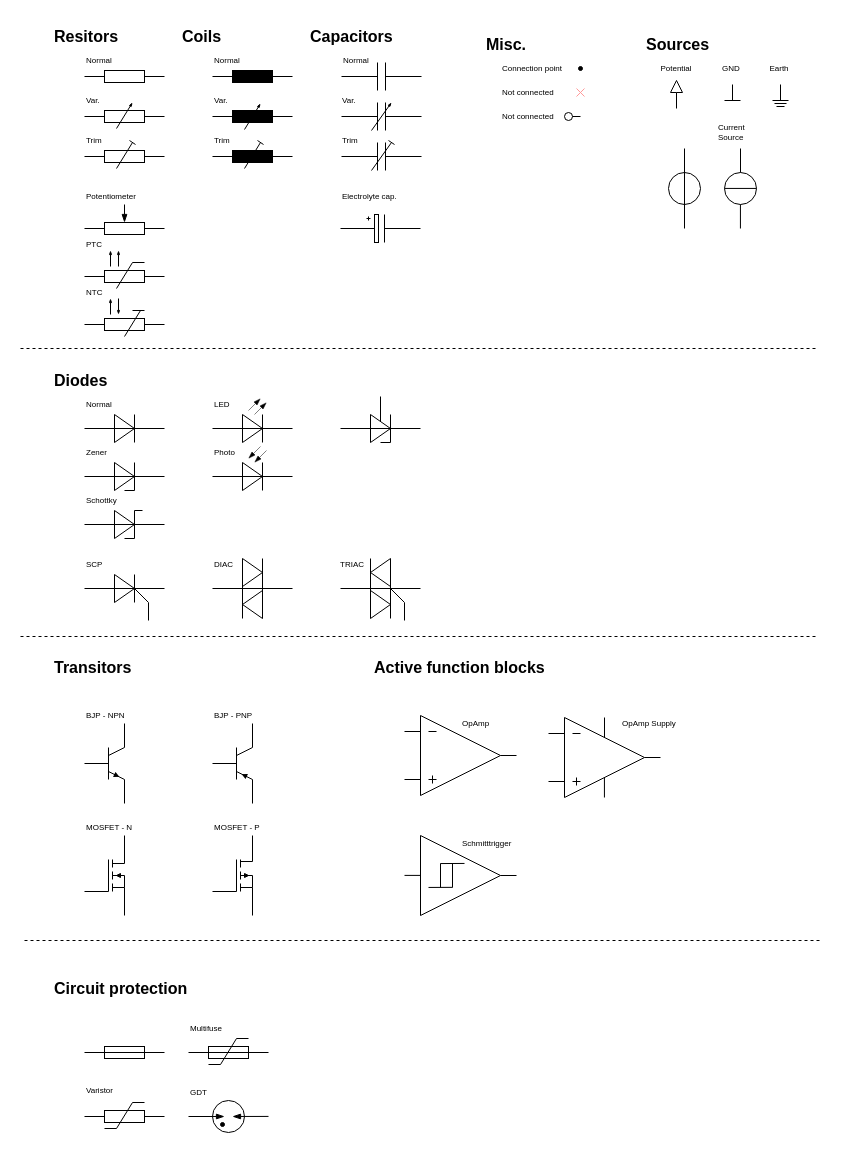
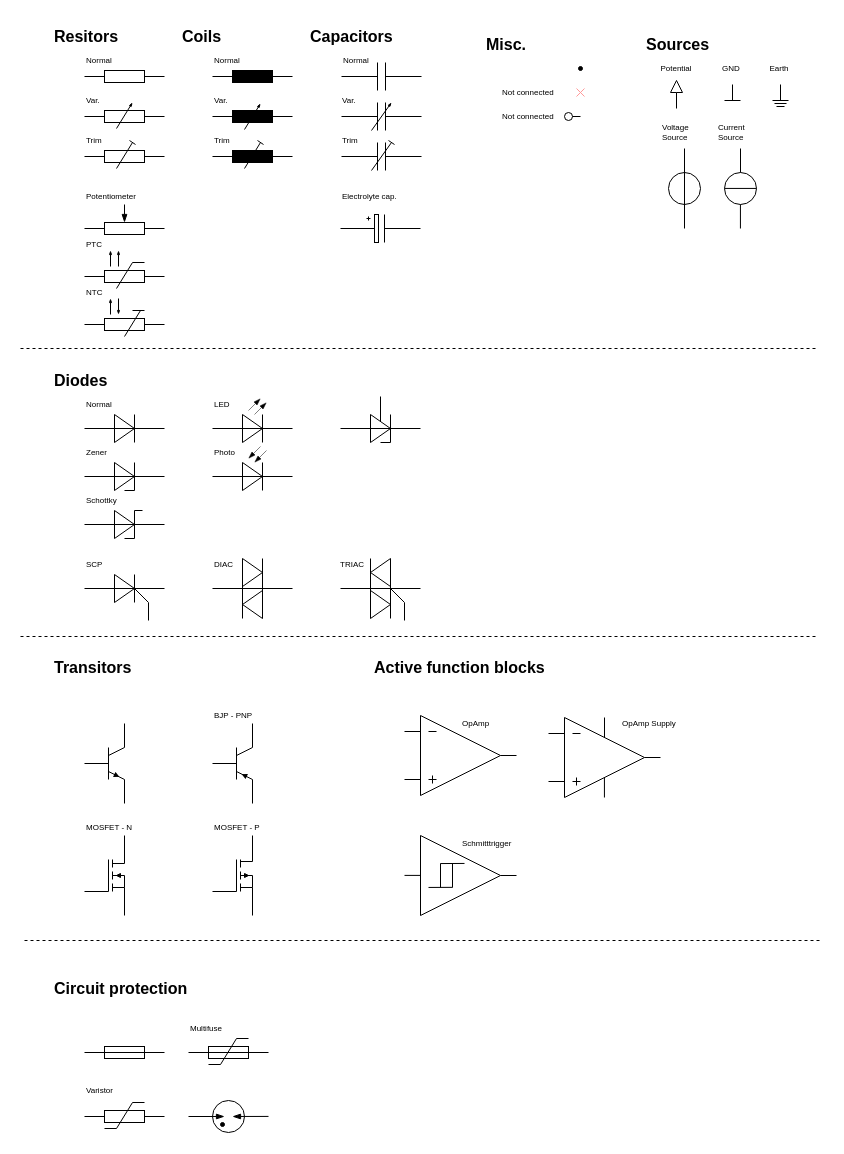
- <mxCell id="168" value="Connection point" style="text;html=1;align=left;verticalAlign=middle;whiteSpace=wrap;rounded=0;fontSize=8;" vertex="1" parent="1"><mxGeometry x="500" y="60" width="66" height="16" as="geometry" /></mxCell>
+ <mxCell id="247" value="Voltage Source" style="text;html=1;align=left;verticalAlign=middle;whiteSpace=wrap;rounded=0;fontSize=8;" vertex="1" parent="1"><mxGeometry x="660" y="124" width="42" height="16" as="geometry" /></mxCell>
- <mxCell id="218" value="BJP - NPN" style="text;html=1;align=left;verticalAlign=middle;whiteSpace=wrap;rounded=0;fontSize=8;" vertex="1" parent="1"><mxGeometry x="84" y="707" width="64" height="16" as="geometry" /></mxCell>
- <mxCell id="275" value="GDT" style="text;html=1;align=left;verticalAlign=middle;whiteSpace=wrap;rounded=0;fontSize=8;" vertex="1" parent="1"><mxGeometry x="188" y="1084" width="64" height="16" as="geometry" /></mxCell>
